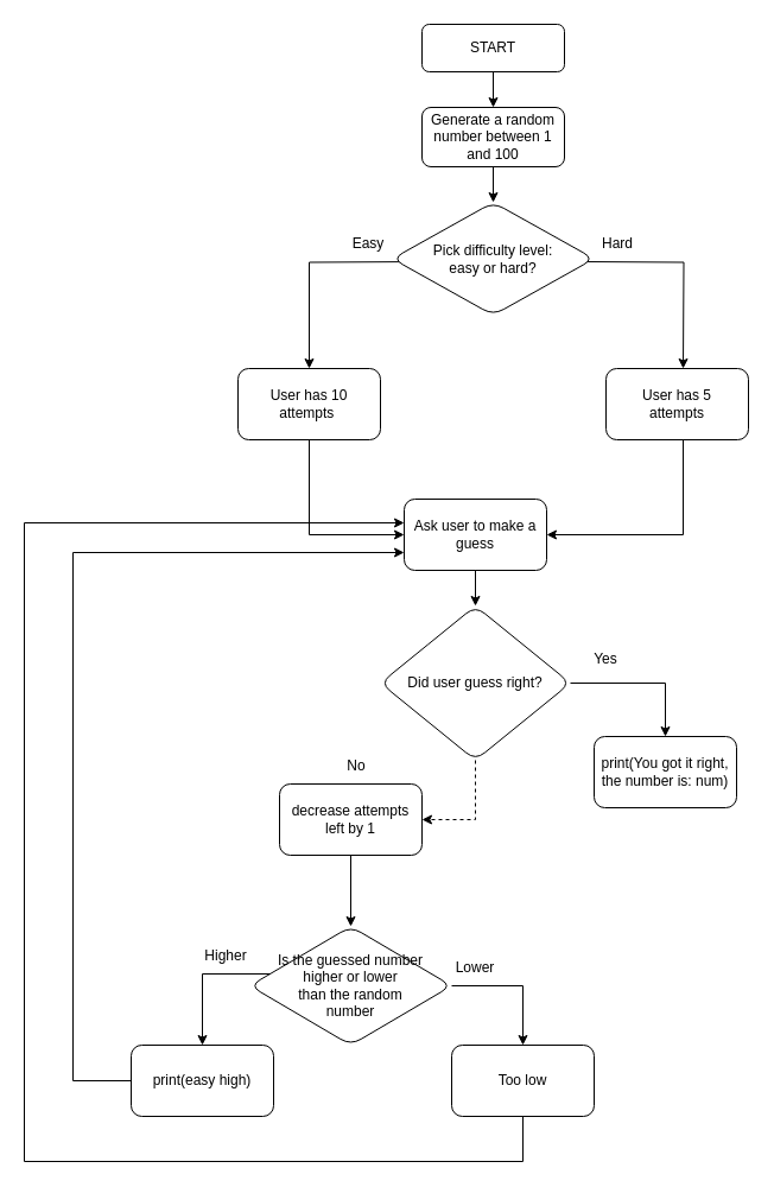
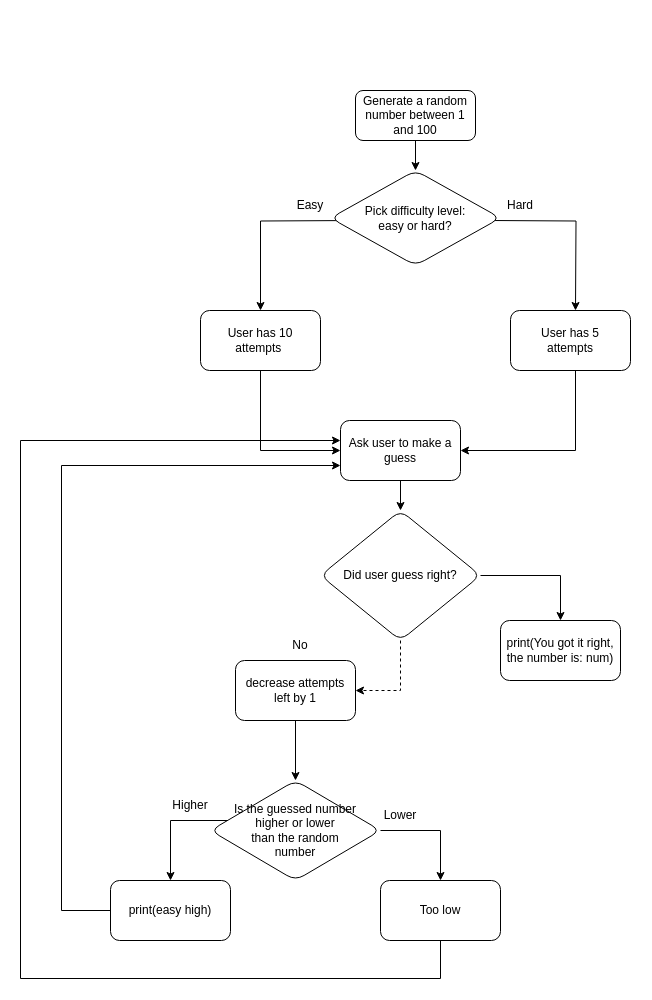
- <mxCell id="3" value="START" style="rounded=1;whiteSpace=wrap;html=1;" vertex="1" parent="1"><mxGeometry x="355" y="20" width="120" height="40" as="geometry" /></mxCell>
- <mxCell id="2" value="" style="edgeStyle=orthogonalEdgeStyle;rounded=0;orthogonalLoop=1;jettySize=auto;html=1;" edge="1" parent="1" source="3" target="5"><mxGeometry relative="1" as="geometry" /></mxCell>
- <mxCell id="22" value="Yes" style="text;html=1;strokeColor=none;fillColor=none;align=center;verticalAlign=middle;whiteSpace=wrap;rounded=0;" vertex="1" parent="1"><mxGeometry x="480" y="540" width="60" height="30" as="geometry" /></mxCell>
